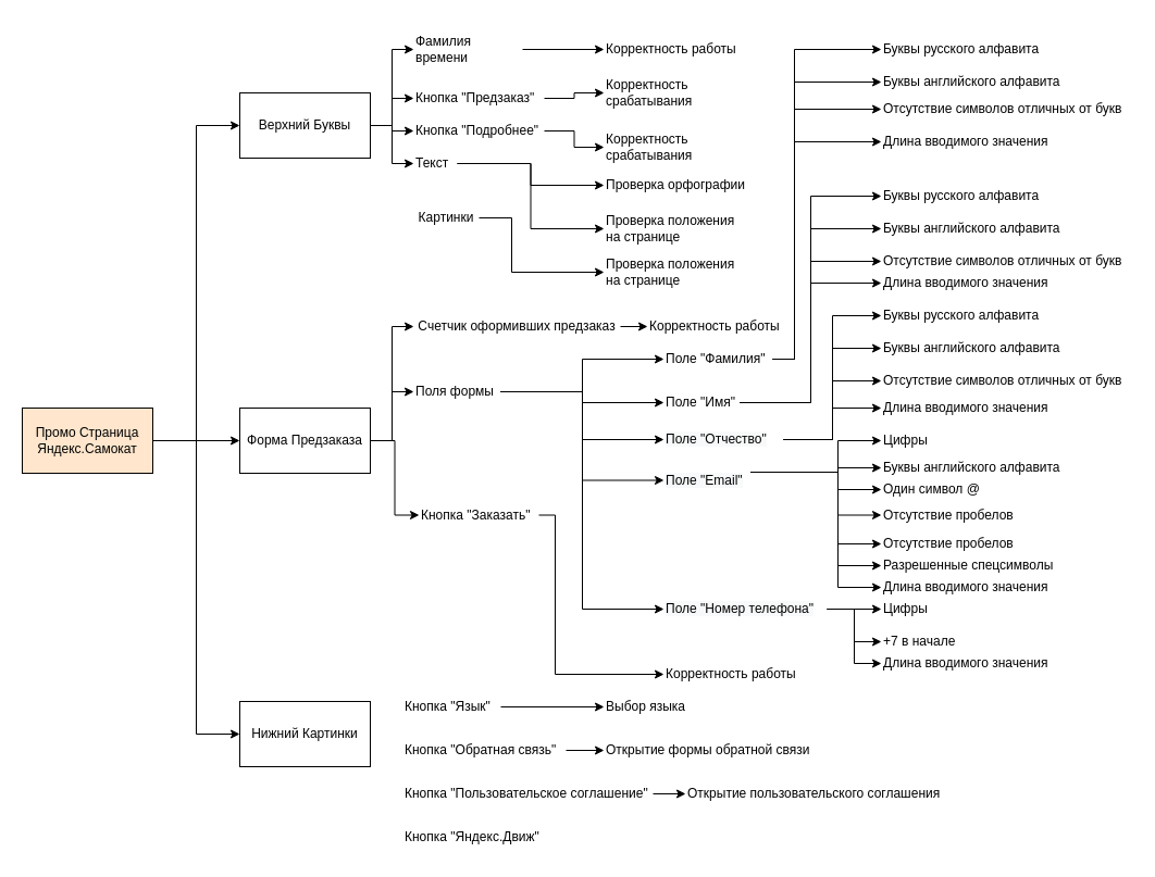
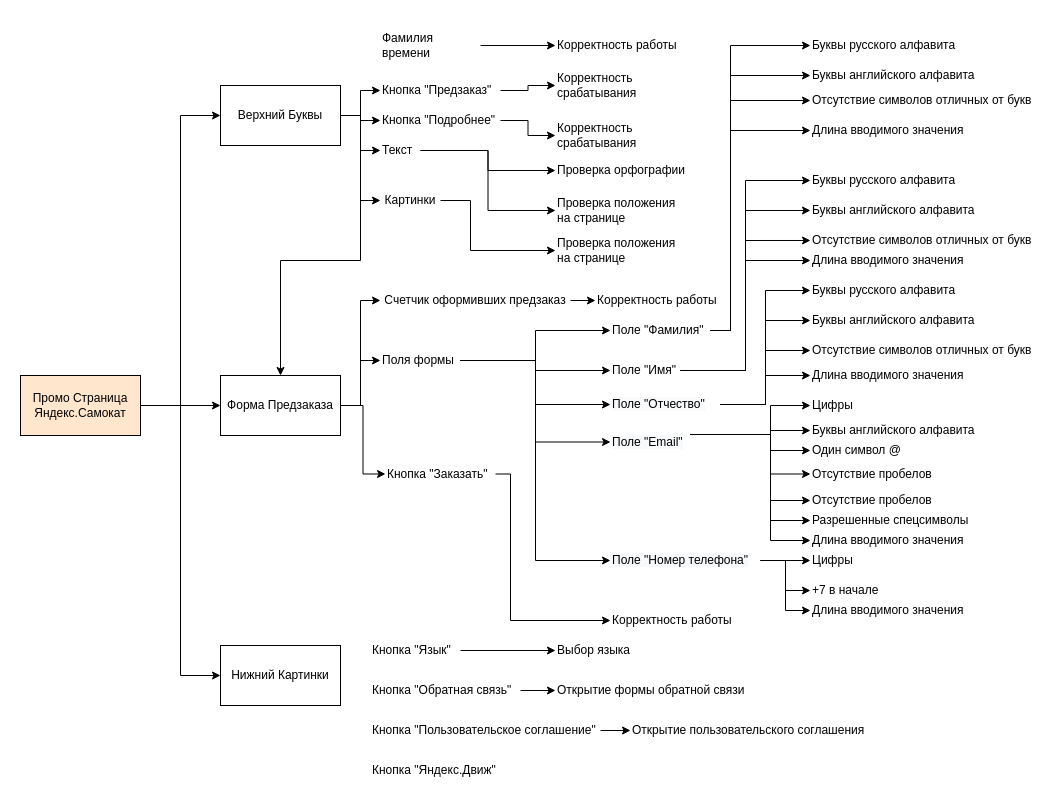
- <mxCell id="6" style="edgeStyle=orthogonalEdgeStyle;rounded=0;orthogonalLoop=1;jettySize=auto;html=1;exitX=1;exitY=0.5;exitDx=0;exitDy=0;entryX=0;entryY=0.5;entryDx=0;entryDy=0;" parent="1" source="11" target="18" edge="1"><mxGeometry relative="1" as="geometry" /></mxCell>
+ <mxCell id="6" style="edgeStyle=orthogonalEdgeStyle;rounded=0;orthogonalLoop=1;jettySize=auto;html=1;exitX=1;exitY=0.5;exitDx=0;exitDy=0;" parent="1" source="11" target="15" edge="1"><mxGeometry relative="1" as="geometry" /></mxCell>
+ <mxCell id="10" style="edgeStyle=orthogonalEdgeStyle;rounded=0;orthogonalLoop=1;jettySize=auto;html=1;exitX=1;exitY=0.5;exitDx=0;exitDy=0;entryX=0;entryY=0.5;entryDx=0;entryDy=0;" parent="1" source="11" target="27" edge="1"><mxGeometry relative="1" as="geometry" /></mxCell>
